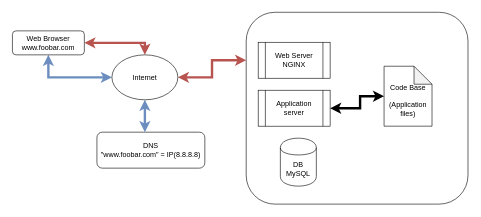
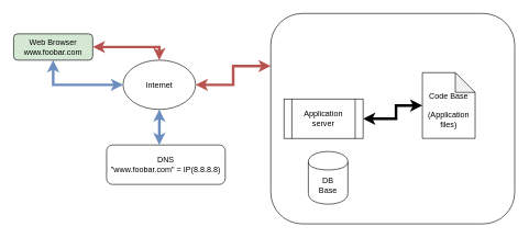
- <mxCell id="4" value="&lt;div&gt;Web Browser&lt;/div&gt;&lt;div&gt;www.foobar.com&lt;br&gt;&lt;/div&gt;" style="rounded=1;whiteSpace=wrap;html=1;fontSize=12;glass=0;strokeWidth=1;shadow=0;" parent="1" vertex="1"><mxGeometry x="20" y="51" width="120" height="40" as="geometry" /></mxCell>
+ <mxCell id="4" value="&lt;div&gt;Web Browser&lt;/div&gt;&lt;div&gt;www.foobar.com&lt;br&gt;&lt;/div&gt;" style="rounded=1;whiteSpace=wrap;html=1;fontSize=12;glass=0;strokeWidth=1;shadow=0;fillColor=#d5e8d4;" parent="1" vertex="1"><mxGeometry x="20" y="51" width="120" height="40" as="geometry" /></mxCell>
- <mxCell id="7" value="&lt;div&gt;Web Server&lt;/div&gt;&lt;div&gt;NGINX&lt;br&gt;&lt;/div&gt;" style="shape=process;whiteSpace=wrap;html=1;backgroundOutline=1;" vertex="1" parent="1"><mxGeometry x="430" y="70" width="120" height="60" as="geometry" /></mxCell>
- <mxCell id="13" value="&lt;div&gt;DB&lt;/div&gt;&lt;div&gt;MySQL&lt;br&gt;&lt;/div&gt;" style="shape=cylinder;whiteSpace=wrap;html=1;boundedLbl=1;backgroundOutline=1;" vertex="1" parent="1"><mxGeometry x="467" y="230" width="60" height="80" as="geometry" /></mxCell>
+ <mxCell id="13" value="&lt;div&gt;DB&lt;/div&gt;&lt;div&gt;Base&lt;br&gt;&lt;/div&gt;" style="shape=cylinder;whiteSpace=wrap;html=1;boundedLbl=1;backgroundOutline=1;" vertex="1" parent="1"><mxGeometry x="467" y="230" width="60" height="80" as="geometry" /></mxCell>
